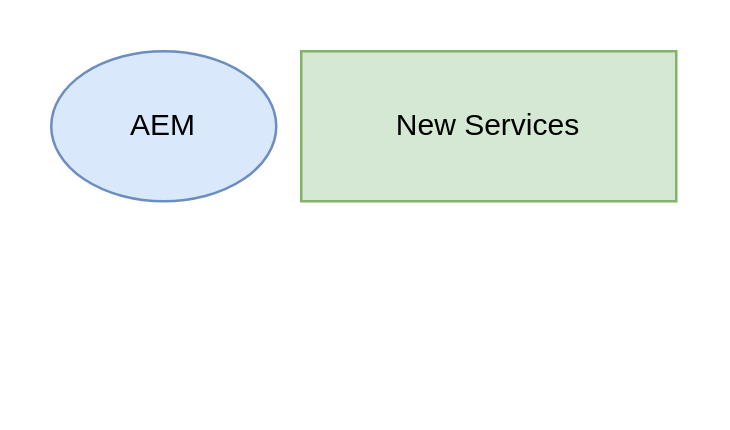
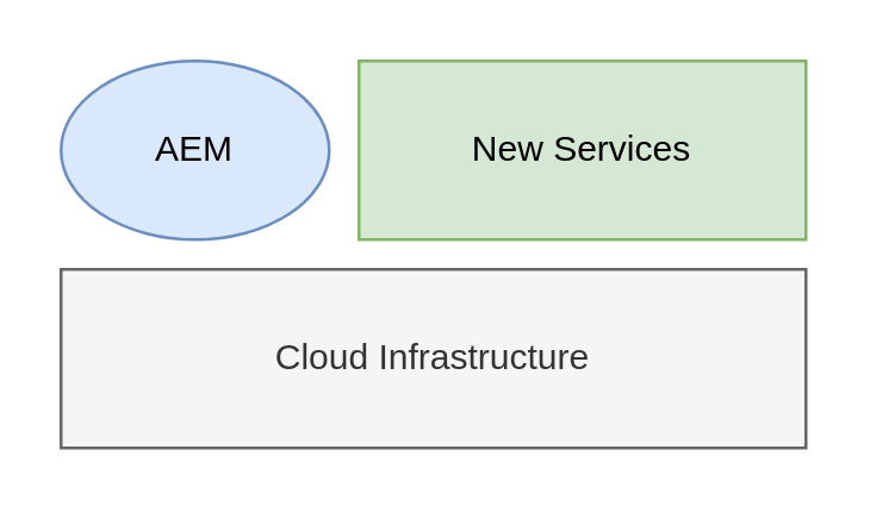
+ <mxCell id="4" value="Cloud Infrastructure" style="rounded=0;whiteSpace=wrap;html=1;fillColor=#f5f5f5;strokeColor=#666666;fontColor=#333333;" vertex="1" parent="1"><mxGeometry x="20" y="90" width="250" height="60" as="geometry" /></mxCell>
